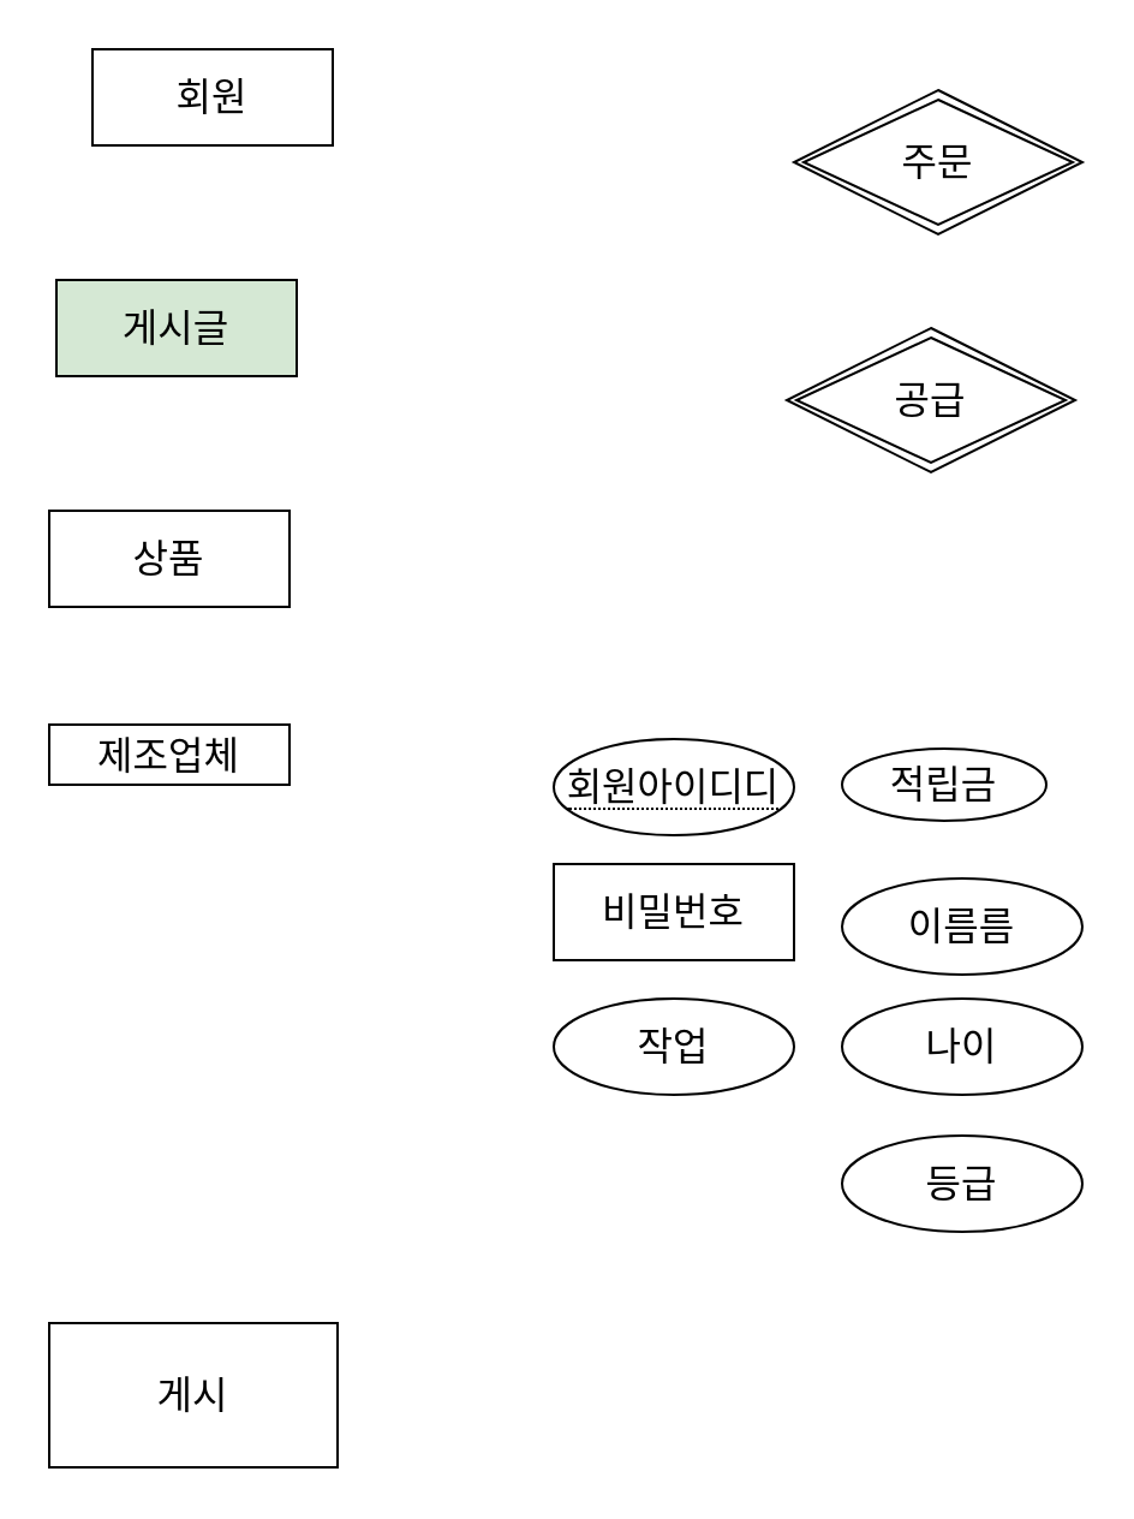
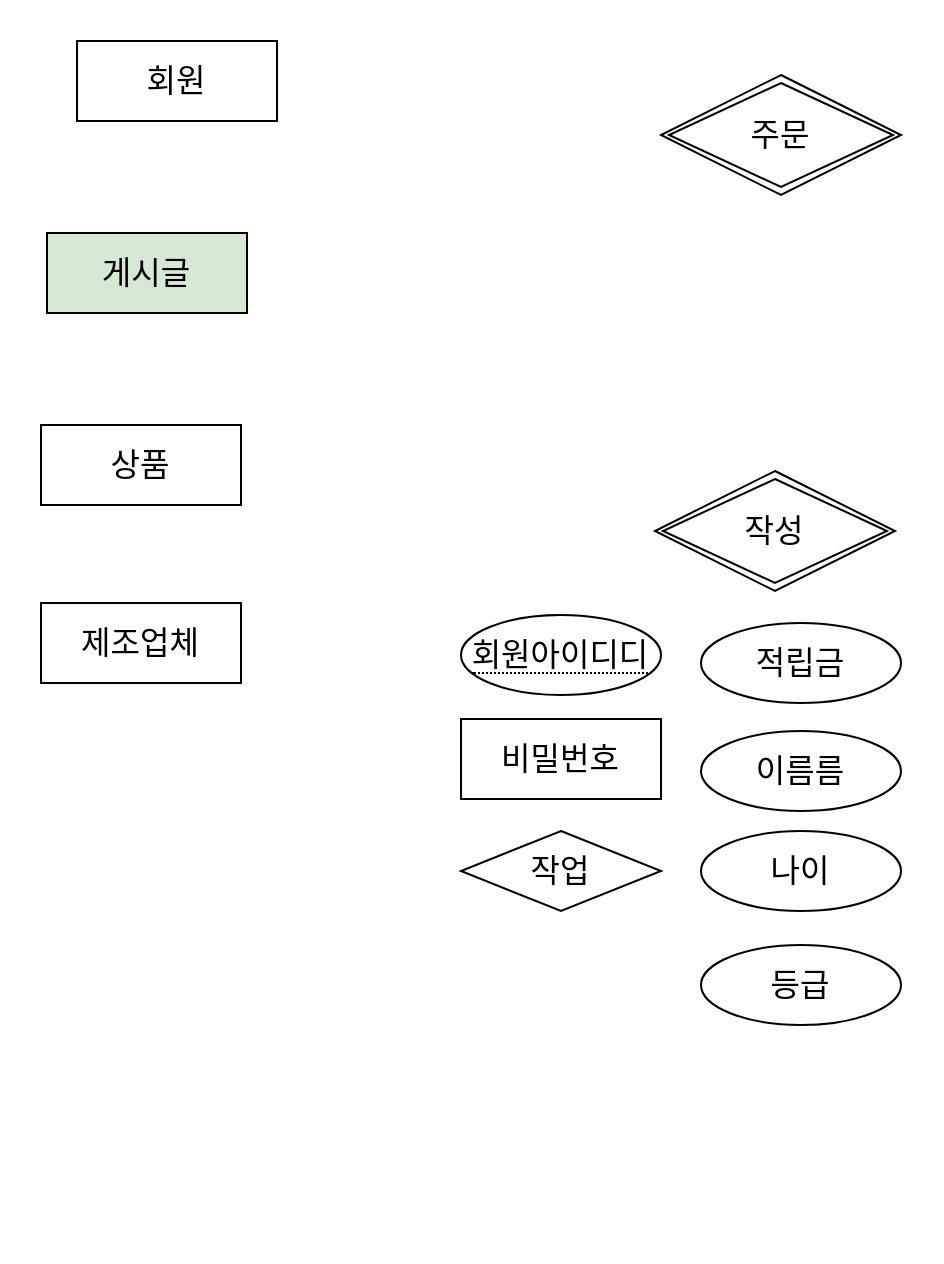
- <mxCell id="5" value="공급" style="shape=rhombus;double=1;perimeter=rhombusPerimeter;whiteSpace=wrap;html=1;align=center;fontSize=16;" vertex="1" parent="1"><mxGeometry x="327" y="136" width="120" height="60" as="geometry" /></mxCell>
+ <mxCell id="4" value="작성" style="shape=rhombus;double=1;perimeter=rhombusPerimeter;whiteSpace=wrap;html=1;align=center;fontSize=16;" vertex="1" parent="1"><mxGeometry x="327" y="235" width="120" height="60" as="geometry" /></mxCell>
- <mxCell id="9" value="제조업체" style="whiteSpace=wrap;html=1;align=center;fontSize=16;" vertex="1" parent="1"><mxGeometry x="20" y="301" width="100" height="25" as="geometry" /></mxCell>
+ <mxCell id="9" value="제조업체" style="whiteSpace=wrap;html=1;align=center;fontSize=16;" vertex="1" parent="1"><mxGeometry x="20" y="301" width="100" height="40" as="geometry" /></mxCell>
- <mxCell id="16" value="적립금" style="ellipse;whiteSpace=wrap;html=1;align=center;fontSize=16;" vertex="1" parent="1"><mxGeometry x="350" y="311" width="85" height="30" as="geometry" /></mxCell>
+ <mxCell id="16" value="적립금" style="ellipse;whiteSpace=wrap;html=1;align=center;fontSize=16;" vertex="1" parent="1"><mxGeometry y="311" width="100" height="40" as="geometry" x="350" /></mxCell>
- <mxCell id="12" value="작업" style="ellipse;whiteSpace=wrap;html=1;align=center;fontSize=16;" vertex="1" parent="1"><mxGeometry x="230" y="415" width="100" height="40" as="geometry" /></mxCell>
+ <mxCell id="12" value="작업" style="rhombus;whiteSpace=wrap;html=1;align=center;fontSize=16;" vertex="1" parent="1"><mxGeometry x="230" y="415" width="100" height="40" as="geometry" /></mxCell>
- <mxCell id="2" value="게시" style="rounded=0;whiteSpace=wrap;html=1;fontSize=16;" vertex="1" parent="1"><mxGeometry x="20" y="550" width="120" height="60" as="geometry" /></mxCell>
